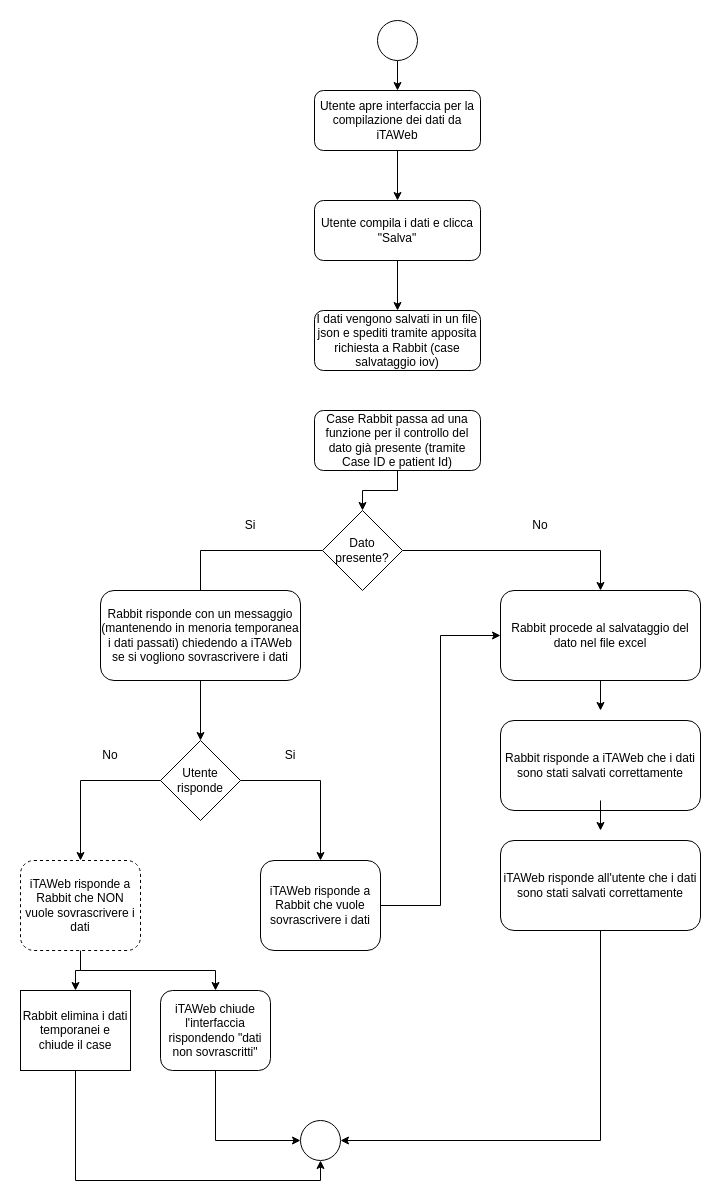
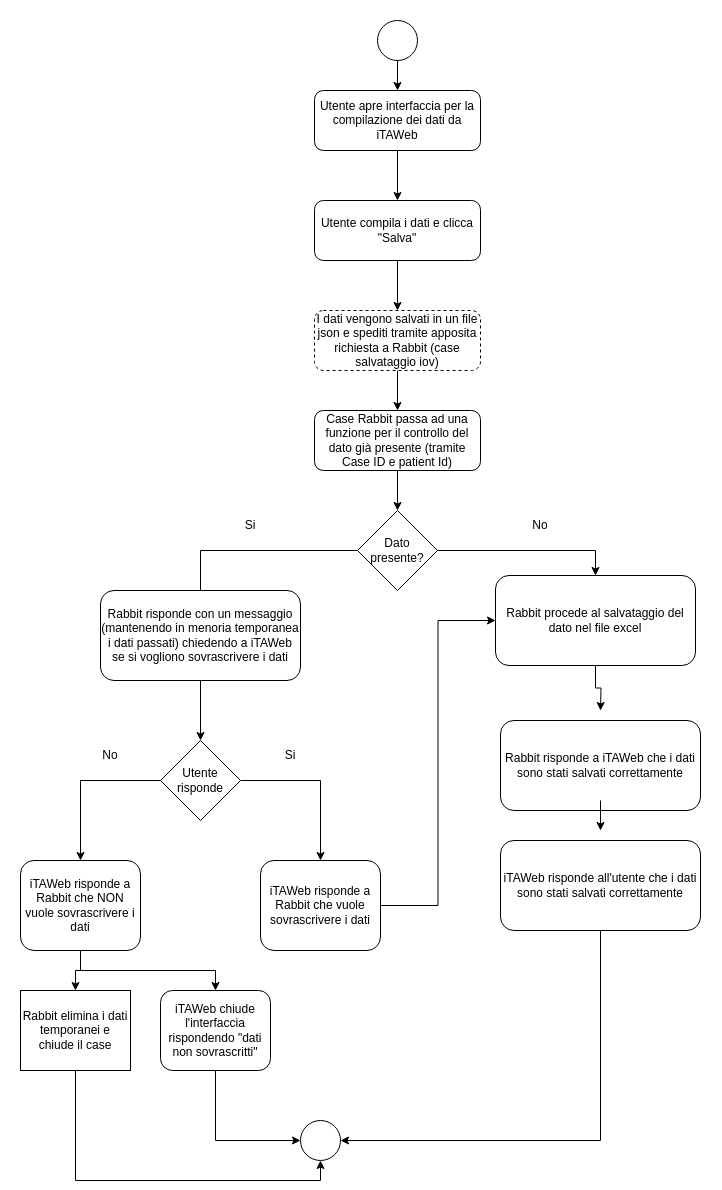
- <mxCell id="7" value="I dati vengono salvati in un file json e spediti tramite apposita richiesta a Rabbit (case salvataggio iov)" style="rounded=1;whiteSpace=wrap;html=1;" vertex="1" parent="1"><mxGeometry x="314" y="310" width="166" height="60" as="geometry" /></mxCell>
+ <mxCell id="7" value="I dati vengono salvati in un file json e spediti tramite apposita richiesta a Rabbit (case salvataggio iov)" style="rounded=1;whiteSpace=wrap;html=1;dashed=1;" vertex="1" parent="1"><mxGeometry x="314" y="310" width="166" height="60" as="geometry" /></mxCell>
+ <mxCell id="6" value="" style="edgeStyle=orthogonalEdgeStyle;rounded=0;orthogonalLoop=1;jettySize=auto;html=1;" edge="1" parent="1" source="7" target="12"><mxGeometry relative="1" as="geometry" /></mxCell>
- <mxCell id="10" value="Dato presente?" style="rhombus;whiteSpace=wrap;html=1;" vertex="1" parent="1"><mxGeometry x="322" y="510" width="80" height="80" as="geometry" /></mxCell>
+ <mxCell id="10" value="Dato presente?" style="rhombus;whiteSpace=wrap;html=1;" vertex="1" parent="1"><mxGeometry x="357" y="510" width="80" height="80" as="geometry" /></mxCell>
- <mxCell id="32" value="Rabbit procede al salvataggio del dato nel file excel" style="rounded=1;whiteSpace=wrap;html=1;" vertex="1" parent="1"><mxGeometry x="500" y="590" width="200" height="90" as="geometry" /></mxCell>
+ <mxCell id="32" value="Rabbit procede al salvataggio del dato nel file excel" style="rounded=1;whiteSpace=wrap;html=1;" vertex="1" parent="1"><mxGeometry x="495" y="575" width="200" height="90" as="geometry" /></mxCell>
- <mxCell id="22" value="iTAWeb risponde a Rabbit che NON vuole sovrascrivere i dati" style="rounded=1;whiteSpace=wrap;html=1;dashed=1;" vertex="1" parent="1"><mxGeometry x="20" y="860" width="120" height="90" as="geometry" /></mxCell>
+ <mxCell id="22" value="iTAWeb risponde a Rabbit che NON vuole sovrascrivere i dati" style="rounded=1;whiteSpace=wrap;html=1;" vertex="1" parent="1"><mxGeometry x="20" y="860" width="120" height="90" as="geometry" /></mxCell>
